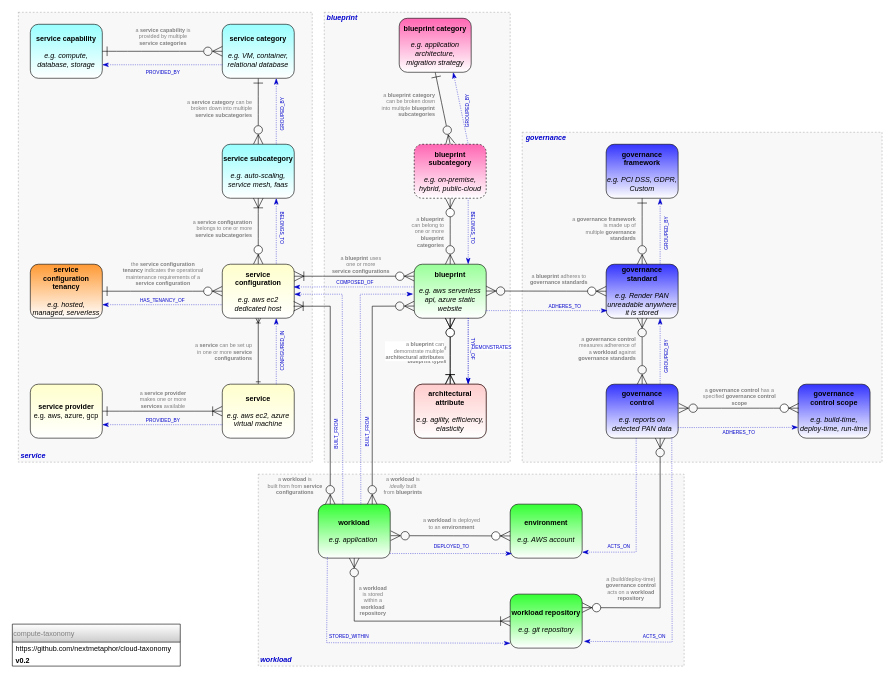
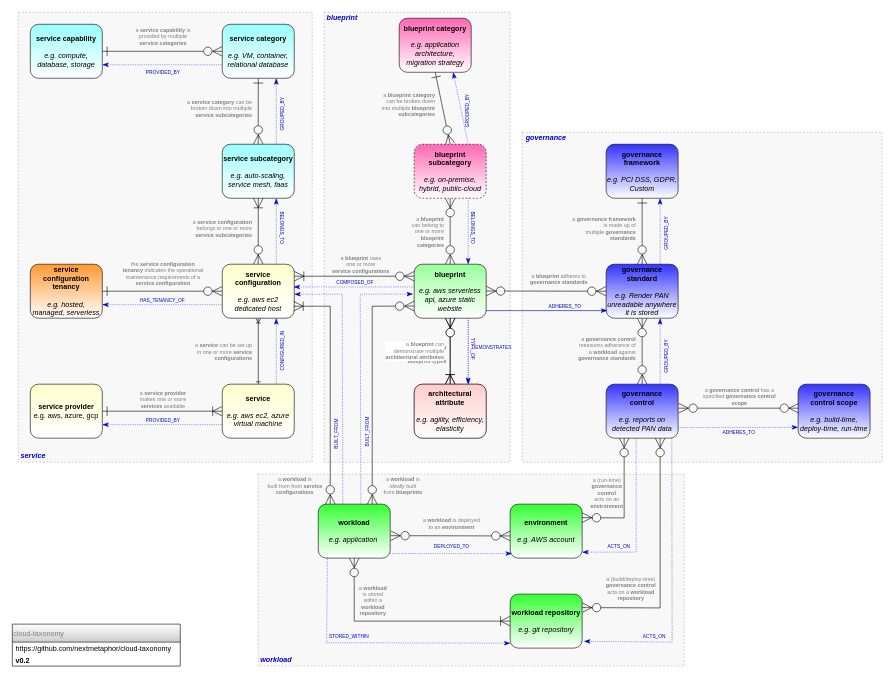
- <mxCell id="77" value="" style="endArrow=classicThin;html=1;startSize=14;endSize=8;sourcePerimeterSpacing=8;targetPerimeterSpacing=8;endFill=1;strokeColor=#0000CC;dashed=1;dashPattern=1 2;entryX=0.017;entryY=0.859;entryDx=0;entryDy=0;entryPerimeter=0;exitX=0.994;exitY=0.859;exitDx=0;exitDy=0;exitPerimeter=0;" parent="61" source="42" target="65" edge="1"><mxGeometry width="50" height="50" relative="1" as="geometry"><mxPoint x="900" y="640" as="sourcePoint" /><mxPoint x="810.5" y="510" as="targetPoint" /></mxGeometry></mxCell>
+ <mxCell id="77" value="" style="endArrow=classicThin;html=1;startSize=14;endSize=8;sourcePerimeterSpacing=8;targetPerimeterSpacing=8;endFill=1;strokeColor=#0000CC;dashed=0;dashPattern=1 2;entryX=0.017;entryY=0.859;entryDx=0;entryDy=0;entryPerimeter=0;exitX=0.994;exitY=0.859;exitDx=0;exitDy=0;exitPerimeter=0;" parent="61" source="42" target="65" edge="1"><mxGeometry width="50" height="50" relative="1" as="geometry"><mxPoint x="900" y="640" as="sourcePoint" /><mxPoint x="810.5" y="510" as="targetPoint" /></mxGeometry></mxCell>
+ <mxCell id="97" style="edgeStyle=none;rounded=0;orthogonalLoop=1;jettySize=auto;html=1;fontColor=#808080;startArrow=ERzeroToMany;startFill=1;endArrow=ERzeroToMany;endFill=0;startSize=14;endSize=14;sourcePerimeterSpacing=8;targetPerimeterSpacing=8;strokeColor=default;entryX=0.25;entryY=1;entryDx=0;entryDy=0;exitX=1;exitY=0.25;exitDx=0;exitDy=0;" parent="84" source="86" target="64" edge="1"><mxGeometry relative="1" as="geometry"><mxPoint x="1171" y="869.86" as="targetPoint" /><mxPoint x="1370" y="869.86" as="sourcePoint" /><Array as="points"><mxPoint x="1040" y="863" /></Array></mxGeometry></mxCell>
+ <mxCell id="98" value="&lt;span style=&quot;text-align: left ; font-size: 9px&quot;&gt;a (run-time)&lt;br&gt;&lt;/span&gt;&lt;b style=&quot;text-align: left ; font-size: 9px&quot;&gt;governance&lt;br&gt;control&lt;br&gt;&lt;/b&gt;&lt;span style=&quot;text-align: left ; font-size: 9px&quot;&gt;acts on&amp;nbsp;&lt;/span&gt;&lt;span style=&quot;text-align: left ; font-size: 9px&quot;&gt;an&lt;br&gt;&lt;b&gt;environment&lt;/b&gt;&lt;/span&gt;&lt;b style=&quot;text-align: left ; font-size: 9px&quot;&gt;&lt;br style=&quot;font-size: 9px&quot;&gt;&lt;/b&gt;" style="edgeLabel;html=1;align=center;verticalAlign=middle;resizable=0;points=[];fontColor=#808080;fontSize=9;labelBackgroundColor=none;" parent="97" vertex="1" connectable="0"><mxGeometry x="0.078" relative="1" as="geometry"><mxPoint x="-30" y="-3" as="offset" /></mxGeometry></mxCell>
- <mxCell id="3" value="compute-taxonomy" style="swimlane;fontStyle=0;childLayout=stackLayout;horizontal=1;startSize=30;horizontalStack=0;resizeParent=1;resizeParentMax=0;resizeLast=0;collapsible=1;marginBottom=0;hachureGap=4;pointerEvents=0;fontColor=#808080;gradientDirection=south;align=left;gradientColor=#CCCCCC;" parent="1" vertex="1"><mxGeometry x="20" y="1040" width="280" height="70" as="geometry" /></mxCell>
+ <mxCell id="3" value="cloud-taxonomy" style="swimlane;fontStyle=0;childLayout=stackLayout;horizontal=1;startSize=30;horizontalStack=0;resizeParent=1;resizeParentMax=0;resizeLast=0;collapsible=1;marginBottom=0;hachureGap=4;pointerEvents=0;fontColor=#808080;gradientDirection=south;align=left;gradientColor=#CCCCCC;" parent="1" vertex="1"><mxGeometry x="20" y="1040" width="280" height="70" as="geometry" /></mxCell>
